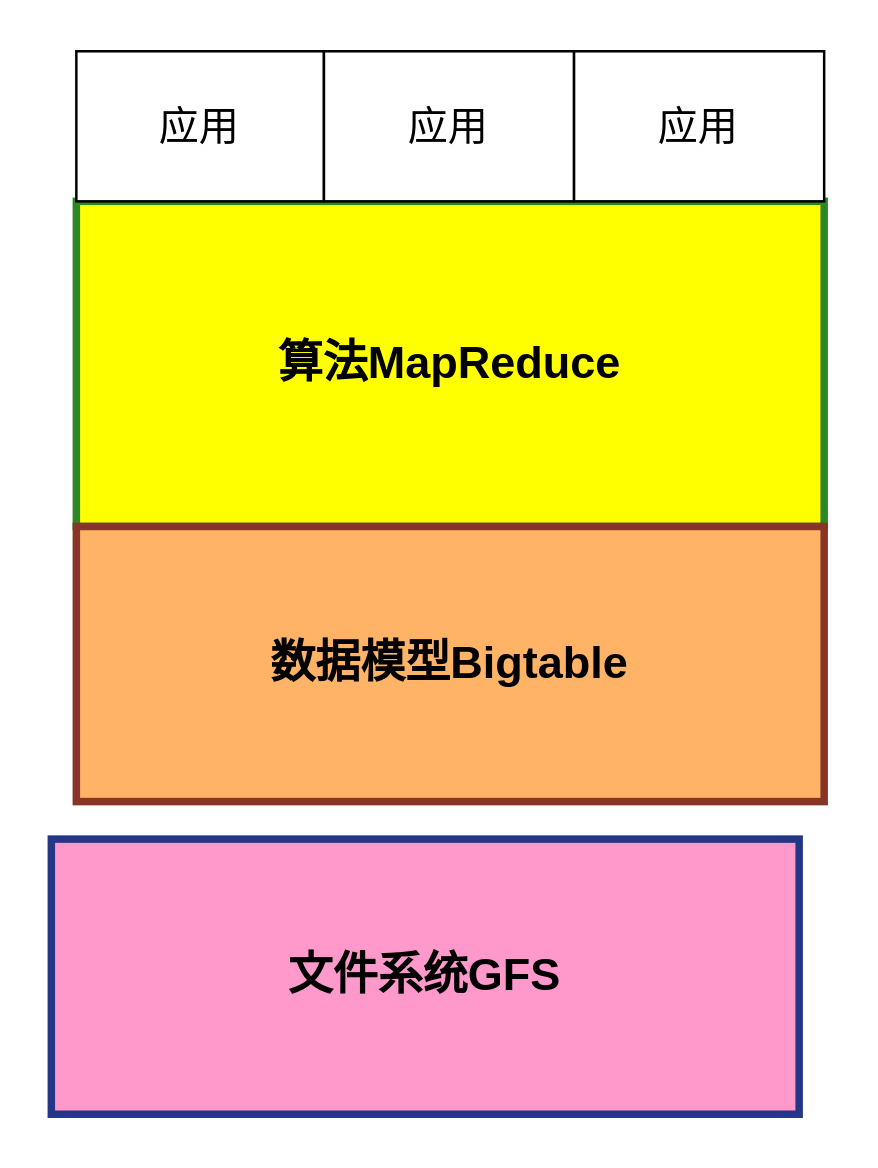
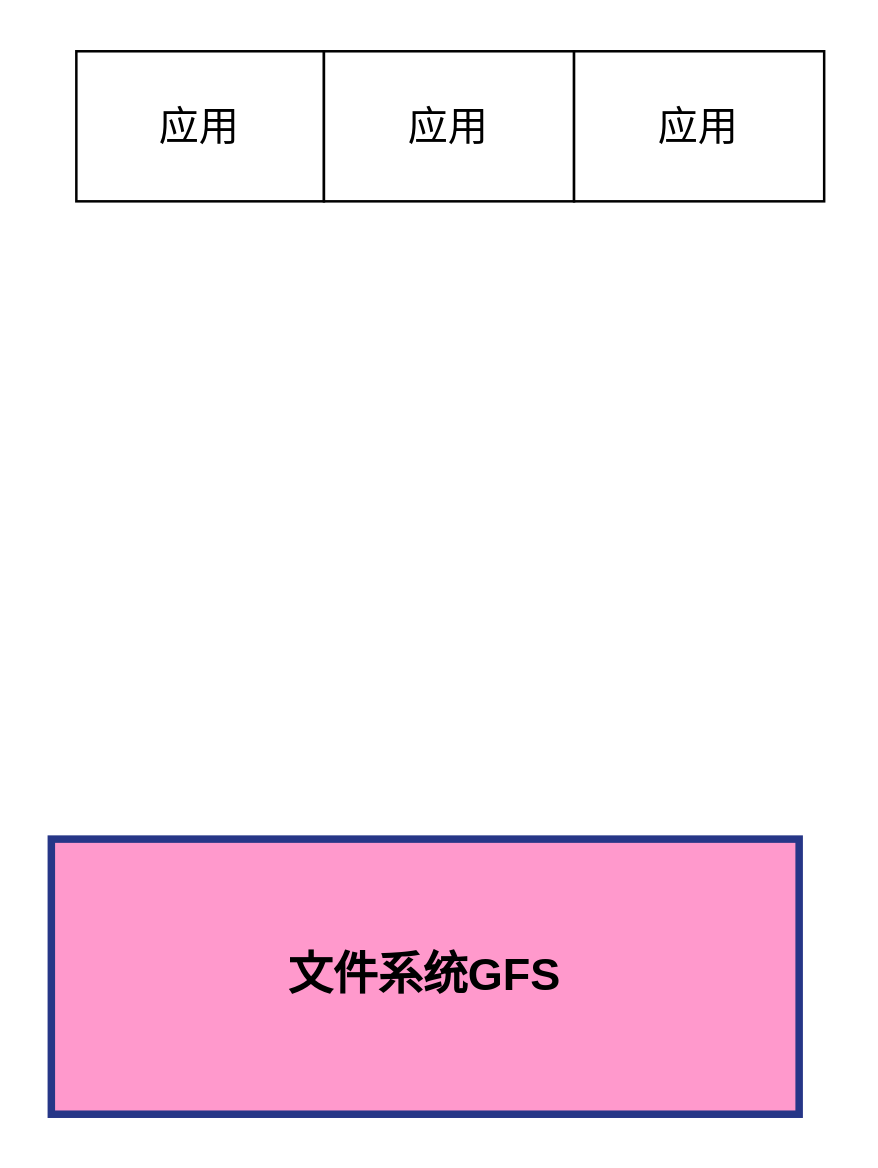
- <mxCell id="3" value="&lt;font style=&quot;font-size: 18px;&quot;&gt;&lt;b&gt;算法MapReduce&lt;/b&gt;&lt;/font&gt;" style="rounded=0;whiteSpace=wrap;html=1;strokeColor=#2d8726;strokeWidth=3;fillColor=#FFFF00;" vertex="1" parent="1"><mxGeometry x="30" y="80" width="299" height="130" as="geometry" /></mxCell>
- <mxCell id="4" value="&lt;font style=&quot;font-size: 18px;&quot;&gt;&lt;b&gt;数据模型Bigtable&lt;/b&gt;&lt;/font&gt;" style="rounded=0;whiteSpace=wrap;html=1;strokeColor=#873526;strokeWidth=3;fillColor=#FFB366;" vertex="1" parent="1"><mxGeometry x="30" y="210" width="299" height="110" as="geometry" /></mxCell>
